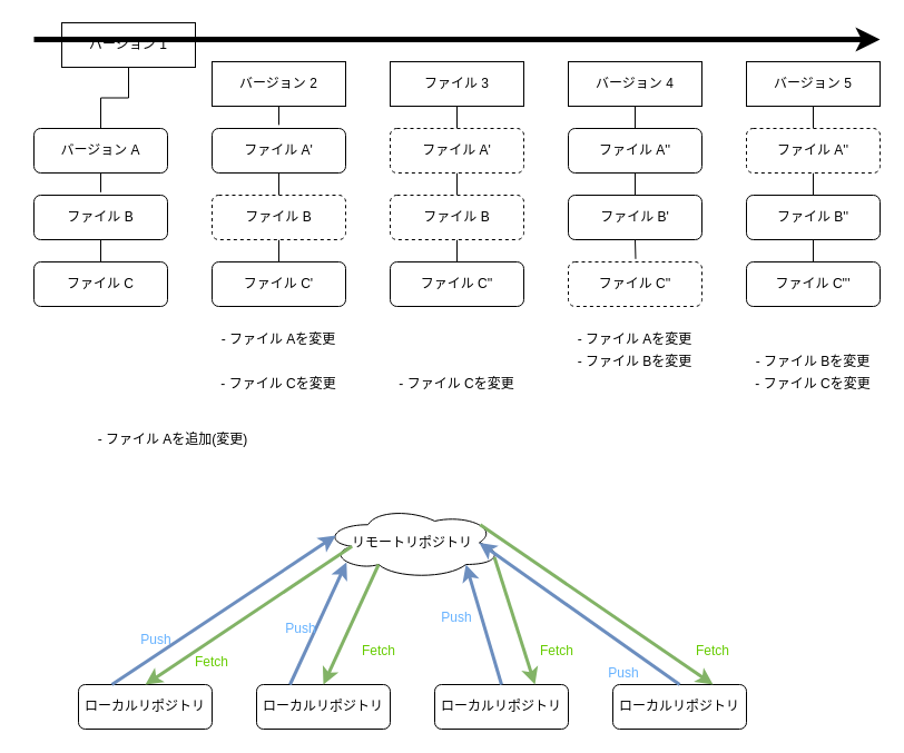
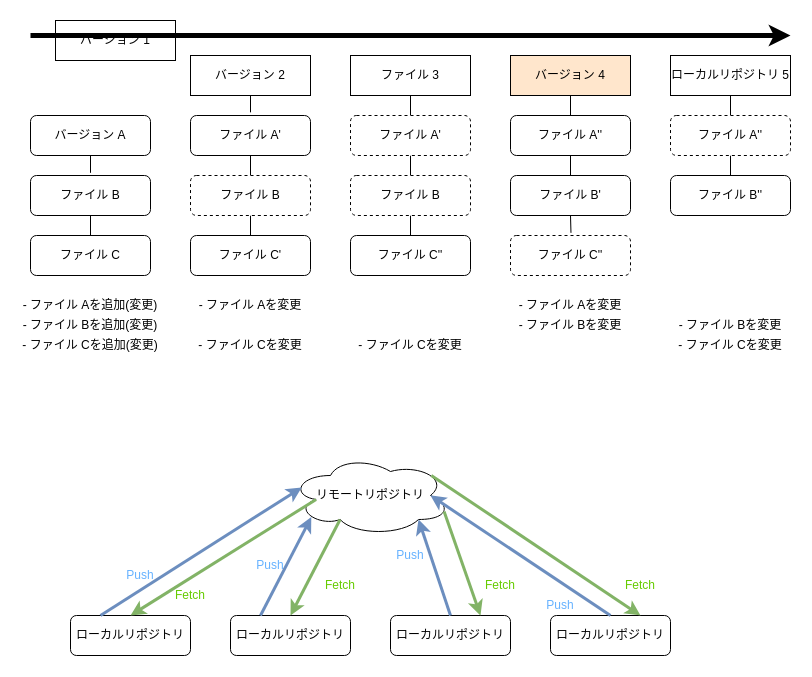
- <mxCell id="9" value="バージョン 4" style="rounded=0;whiteSpace=wrap;html=1;" vertex="1" parent="1"><mxGeometry x="510" y="55" width="120" height="40" as="geometry" /></mxCell>
+ <mxCell id="9" value="バージョン 4" style="rounded=0;whiteSpace=wrap;html=1;fillColor=#ffe6cc;" vertex="1" parent="1"><mxGeometry x="510" y="55" width="120" height="40" as="geometry" /></mxCell>
- <mxCell id="11" value="バージョン 5" style="rounded=0;whiteSpace=wrap;html=1;" vertex="1" parent="1"><mxGeometry x="670" y="55" width="120" height="40" as="geometry" /></mxCell>
+ <mxCell id="11" value="ローカルリポジトリ 5" style="rounded=0;whiteSpace=wrap;html=1;" vertex="1" parent="1"><mxGeometry x="670" y="55" width="120" height="40" as="geometry" /></mxCell>
- <mxCell id="2" style="edgeStyle=orthogonalEdgeStyle;rounded=0;orthogonalLoop=1;jettySize=auto;html=1;exitX=0.5;exitY=1;exitDx=0;exitDy=0;entryX=0.5;entryY=0;entryDx=0;entryDy=0;strokeColor=default;endArrow=none;endFill=0;" edge="1" parent="1" source="3" target="13"><mxGeometry relative="1" as="geometry" /></mxCell>
- <mxCell id="34" style="edgeStyle=orthogonalEdgeStyle;rounded=0;orthogonalLoop=1;jettySize=auto;html=1;exitX=0.5;exitY=1;exitDx=0;exitDy=0;entryX=0.5;entryY=0;entryDx=0;entryDy=0;endArrow=none;endFill=0;strokeColor=default;" edge="1" parent="1" source="35" target="36"><mxGeometry relative="1" as="geometry" /></mxCell>
- <mxCell id="36" value="ファイル C'''" style="rounded=1;whiteSpace=wrap;html=1;" vertex="1" parent="1"><mxGeometry x="670" y="235" width="120" height="40" as="geometry" /></mxCell>
+ <mxCell id="39" value="- ファイル Bを追加(変更)" style="text;html=1;strokeColor=none;fillColor=none;align=center;verticalAlign=middle;whiteSpace=wrap;rounded=0;" vertex="1" parent="1"><mxGeometry x="20" y="315" width="140" height="20" as="geometry" /></mxCell>
+ <mxCell id="40" value="- ファイル Cを追加(変更)" style="text;html=1;strokeColor=none;fillColor=none;align=center;verticalAlign=middle;whiteSpace=wrap;rounded=0;" vertex="1" parent="1"><mxGeometry x="20" y="335" width="140" height="20" as="geometry" /></mxCell>
- <mxCell id="38" value="- ファイル Aを追加(変更)" style="text;html=1;strokeColor=none;fillColor=none;align=center;verticalAlign=middle;whiteSpace=wrap;rounded=0;" vertex="1" parent="1"><mxGeometry x="85" y="385" width="140" height="20" as="geometry" /></mxCell>
+ <mxCell id="38" value="- ファイル Aを追加(変更)" style="text;html=1;strokeColor=none;fillColor=none;align=center;verticalAlign=middle;whiteSpace=wrap;rounded=0;" vertex="1" parent="1"><mxGeometry x="20" y="295" width="140" height="20" as="geometry" /></mxCell>
- <mxCell id="48" value="リモートリポジトリ" style="ellipse;shape=cloud;whiteSpace=wrap;html=1;" vertex="1" parent="1"><mxGeometry x="290" y="455" width="160" height="65" as="geometry" /></mxCell>
+ <mxCell id="48" value="リモートリポジトリ" style="ellipse;shape=cloud;whiteSpace=wrap;html=1;" vertex="1" parent="1"><mxGeometry x="290" y="455" width="160" height="80" as="geometry" /></mxCell>
